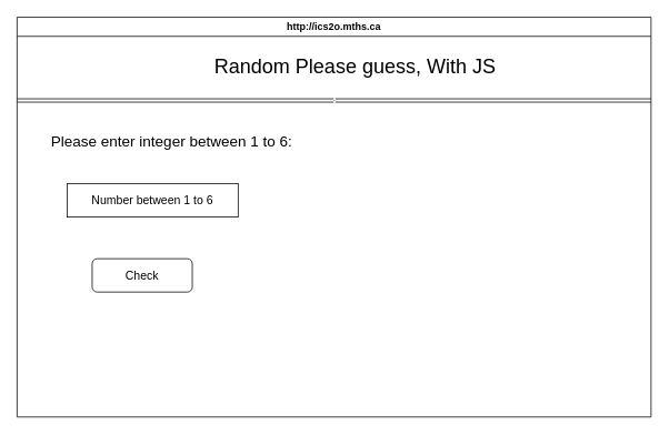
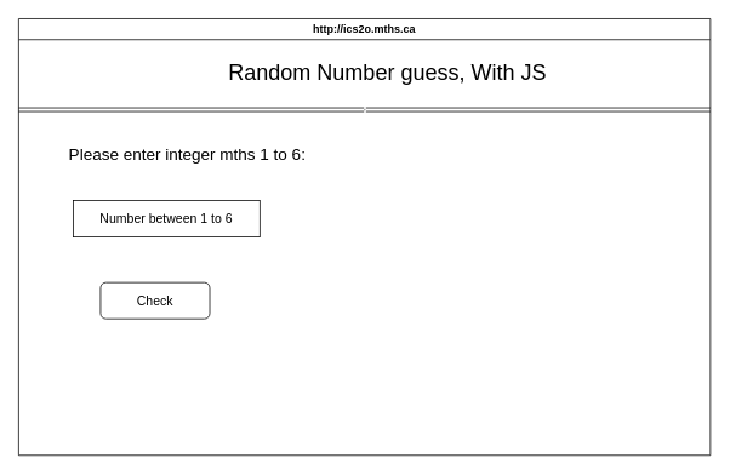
- <mxCell id="3" value="&lt;font style=&quot;font-size: 24px;&quot;&gt;Random Please guess, With JS&lt;/font&gt;" style="text;html=1;align=center;verticalAlign=middle;resizable=0;points=[];autosize=1;strokeColor=none;fillColor=none;" vertex="1" parent="2"><mxGeometry x="220" y="40" width="370" height="40" as="geometry" /></mxCell>
+ <mxCell id="3" value="&lt;font style=&quot;font-size: 24px;&quot;&gt;Random Number guess, With JS&lt;/font&gt;" style="text;html=1;align=center;verticalAlign=middle;resizable=0;points=[];autosize=1;strokeColor=none;fillColor=none;" vertex="1" parent="2"><mxGeometry x="220" y="40" width="370" height="40" as="geometry" /></mxCell>
- <mxCell id="4" value="&lt;font style=&quot;font-size: 18px;&quot;&gt;Please enter integer between 1 to 6:&lt;/font&gt;" style="text;html=1;align=center;verticalAlign=middle;resizable=0;points=[];autosize=1;strokeColor=none;fillColor=none;" vertex="1" parent="2"><mxGeometry x="30" y="130" width="310" height="40" as="geometry" /></mxCell>
+ <mxCell id="4" value="&lt;font style=&quot;font-size: 18px;&quot;&gt;Please enter integer mths 1 to 6:&lt;/font&gt;" style="text;html=1;align=center;verticalAlign=middle;resizable=0;points=[];autosize=1;strokeColor=none;fillColor=none;" vertex="1" parent="2"><mxGeometry x="30" y="130" width="310" height="40" as="geometry" /></mxCell>
